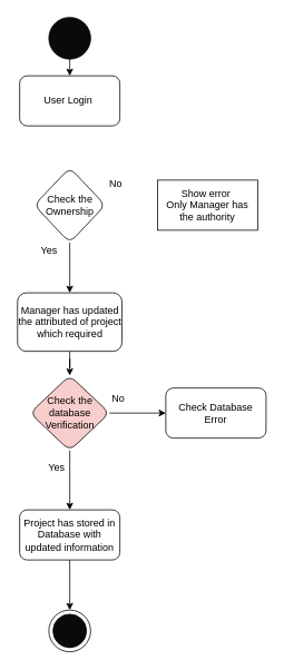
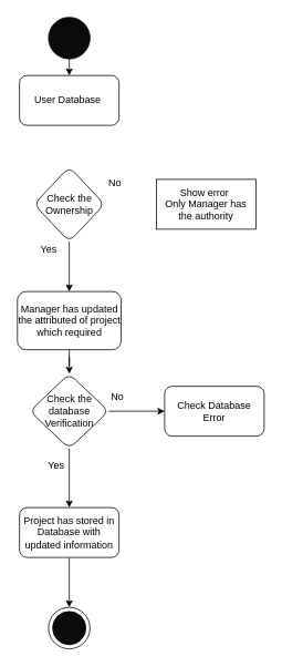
- <mxCell id="4" value="User Login&amp;nbsp;" style="rounded=1;whiteSpace=wrap;html=1;fillColor=#FFFFFF;" vertex="1" parent="1"><mxGeometry x="23" y="90" width="120" height="60" as="geometry" /></mxCell>
+ <mxCell id="4" value="User Database&amp;nbsp;" style="rounded=1;whiteSpace=wrap;html=1;fillColor=#FFFFFF;" vertex="1" parent="1"><mxGeometry x="23" y="90" width="120" height="60" as="geometry" /></mxCell>
- <mxCell id="16" value="Check the database Verification" style="rhombus;whiteSpace=wrap;html=1;fillColor=#f8cecc;rounded=1;" vertex="1" parent="1"><mxGeometry x="35.5" y="449" width="95" height="90" as="geometry" /></mxCell>
+ <mxCell id="16" value="Check the database Verification" style="rhombus;whiteSpace=wrap;html=1;fillColor=#FFFFFF;rounded=1;" vertex="1" parent="1"><mxGeometry x="35.5" y="449" width="95" height="90" as="geometry" /></mxCell>
